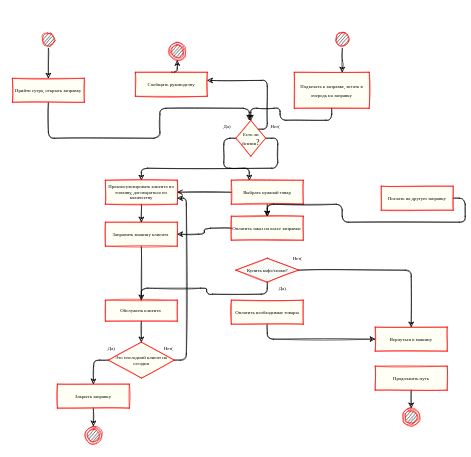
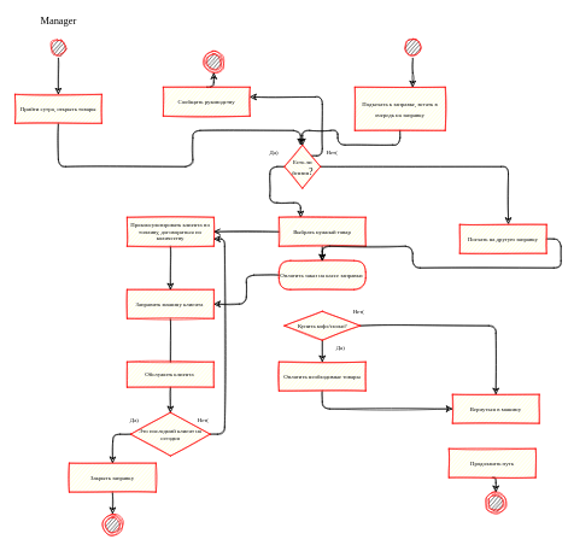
+ <mxCell id="52" value="&lt;font style=&quot;font-size: 14px&quot;&gt;Manager&lt;/font&gt;" style="text;html=1;resizable=0;autosize=1;align=center;verticalAlign=middle;points=[];fillColor=none;strokeColor=none;fontFamily=Times New Roman;fontSize=8;sketch=1;" vertex="1" parent="1"><mxGeometry x="45" y="20" width="70" height="20" as="geometry" /></mxCell>
- <mxCell id="51" value="Прийти сутра, открыть заправку" style="whiteSpace=wrap;html=1;arcSize=40;fontColor=#000000;fillColor=#ffffc0;strokeColor=#ff0000;fontFamily=Times New Roman;fontSize=8;sketch=1;" vertex="1" parent="1"><mxGeometry x="20" y="130" width="120" height="40" as="geometry" /></mxCell>
+ <mxCell id="51" value="Прийти сутра, открыть товары" style="whiteSpace=wrap;html=1;arcSize=40;fontColor=#000000;fillColor=#ffffc0;strokeColor=#ff0000;fontFamily=Times New Roman;fontSize=8;sketch=1;" vertex="1" parent="1"><mxGeometry x="20" y="130" width="120" height="40" as="geometry" /></mxCell>
- <mxCell id="5" style="edgeStyle=orthogonalEdgeStyle;orthogonalLoop=1;jettySize=auto;html=1;exitX=0.5;exitY=0;exitDx=0;exitDy=0;fontFamily=Times New Roman;fontSize=8;sketch=1;" edge="1" parent="1" source="8" target="39"><mxGeometry relative="1" as="geometry" /></mxCell>
+ <mxCell id="5" style="edgeStyle=orthogonalEdgeStyle;orthogonalLoop=1;jettySize=auto;html=1;exitX=0.5;exitY=0;exitDx=0;exitDy=0;entryX=0.56;entryY=-0.02;entryDx=0;entryDy=0;entryPerimeter=0;fontFamily=Times New Roman;fontSize=8;sketch=1;" edge="1" parent="1" source="8" target="19"><mxGeometry relative="1" as="geometry" /></mxCell>
- <mxCell id="15" value="Оплатить заказ на кассе заправки&amp;nbsp;" style="whiteSpace=wrap;html=1;arcSize=40;fontColor=#000000;fillColor=#ffffc0;strokeColor=#ff0000;fontFamily=Times New Roman;fontSize=8;sketch=1;" vertex="1" parent="1"><mxGeometry x="385" y="360" width="120" height="40" as="geometry" /></mxCell>
+ <mxCell id="15" value="Оплатить заказ на кассе заправки&amp;nbsp;" style="whiteSpace=wrap;html=1;arcSize=40;fontColor=#000000;fillColor=#ffffc0;strokeColor=#ff0000;fontFamily=Times New Roman;fontSize=8;sketch=1;rounded=1;" vertex="1" parent="1"><mxGeometry x="385" y="360" width="120" height="40" as="geometry" /></mxCell>
- <mxCell id="32" value="Заправить машину клиента&amp;nbsp;" style="whiteSpace=wrap;html=1;arcSize=40;fontColor=#000000;fillColor=#ffffc0;strokeColor=#ff0000;fontFamily=Times New Roman;fontSize=8;sketch=1;" vertex="1" parent="1"><mxGeometry x="175" y="370" width="120" height="40" as="geometry" /></mxCell>
+ <mxCell id="32" value="Заправить машину клиента&amp;nbsp;" style="whiteSpace=wrap;html=1;arcSize=40;fontColor=#000000;fillColor=#ffffc0;strokeColor=#ff0000;fontFamily=Times New Roman;fontSize=8;sketch=1;" vertex="1" parent="1"><mxGeometry x="175" y="400" width="120" height="40" as="geometry" /></mxCell>
- <mxCell id="22" value="Купить кофе/снэки?" style="rhombus;whiteSpace=wrap;html=1;fillColor=#d5e8d4;strokeColor=#ff0000;fontFamily=Times New Roman;fontSize=8;sketch=1;" vertex="1" parent="1"><mxGeometry x="392.5" y="430" width="105" height="40" as="geometry" /></mxCell>
+ <mxCell id="22" value="Купить кофе/снэки?" style="rhombus;whiteSpace=wrap;html=1;fillColor=#ffffc0;strokeColor=#ff0000;fontFamily=Times New Roman;fontSize=8;sketch=1;" vertex="1" parent="1"><mxGeometry x="392.5" y="430" width="105" height="40" as="geometry" /></mxCell>
- <mxCell id="21" style="edgeStyle=orthogonalEdgeStyle;orthogonalLoop=1;jettySize=auto;html=1;exitX=0.5;exitY=1;exitDx=0;exitDy=0;fontFamily=Times New Roman;fontSize=8;sketch=1;" edge="1" parent="1" source="22" target="34"><mxGeometry relative="1" as="geometry" /></mxCell>
+ <mxCell id="21" style="edgeStyle=orthogonalEdgeStyle;orthogonalLoop=1;jettySize=auto;html=1;exitX=0.5;exitY=1;exitDx=0;exitDy=0;entryX=0.5;entryY=0;entryDx=0;entryDy=0;fontFamily=Times New Roman;fontSize=8;sketch=1;" edge="1" parent="1" source="22" target="24"><mxGeometry relative="1" as="geometry" /></mxCell>
- <mxCell id="29" value="Продолжить путь" style="whiteSpace=wrap;html=1;fontFamily=Times New Roman;fontSize=8;strokeColor=#ff0000;fillColor=#ffffc0;arcSize=40;sketch=1;" vertex="1" parent="1"><mxGeometry x="625" y="610" width="120" height="40" as="geometry" /></mxCell>
+ <mxCell id="29" value="Продолжить путь" style="whiteSpace=wrap;html=1;fontFamily=Times New Roman;fontSize=8;strokeColor=#ff0000;fillColor=#ffffc0;arcSize=40;sketch=1;" vertex="1" parent="1"><mxGeometry x="620" y="620" width="120" height="40" as="geometry" /></mxCell>
